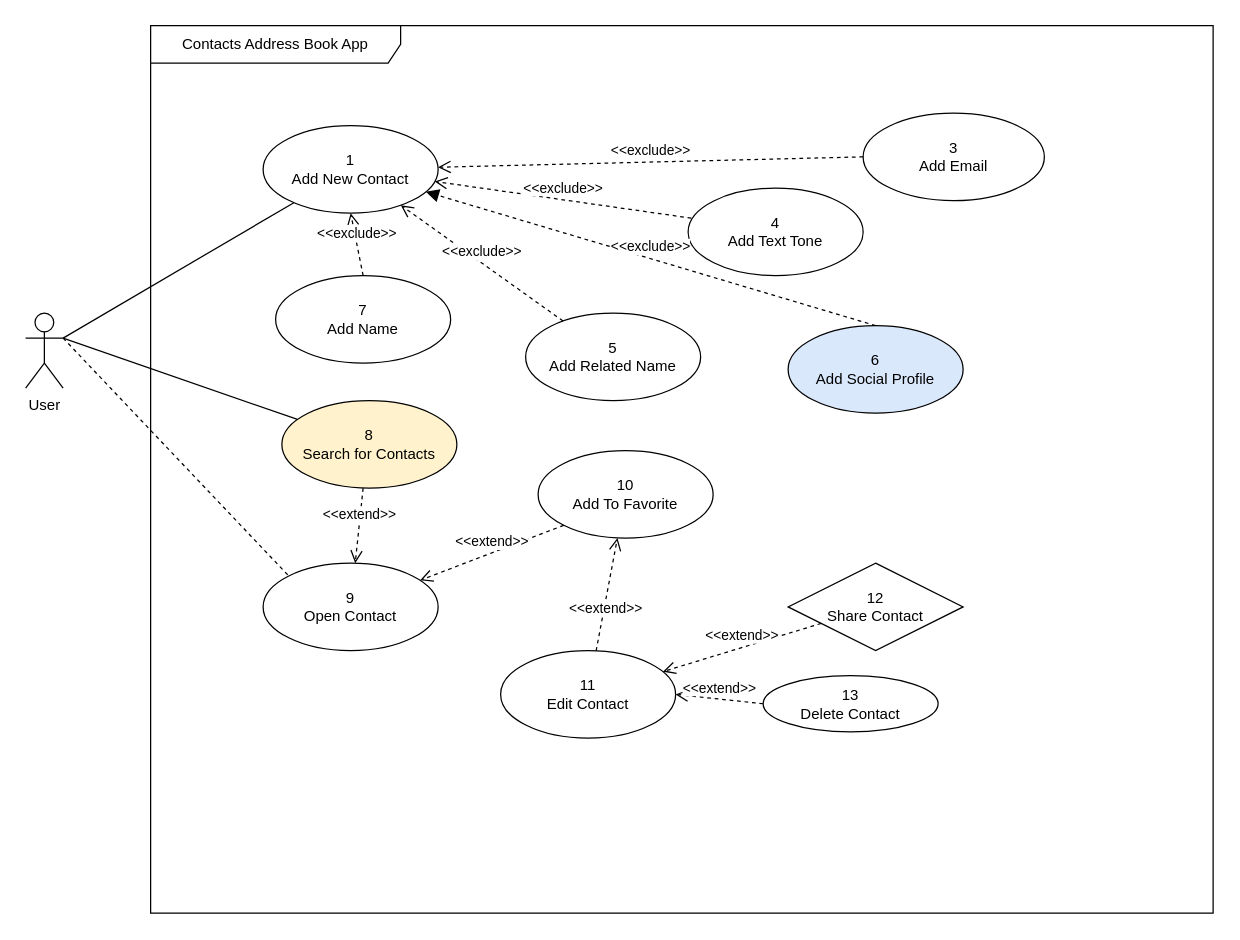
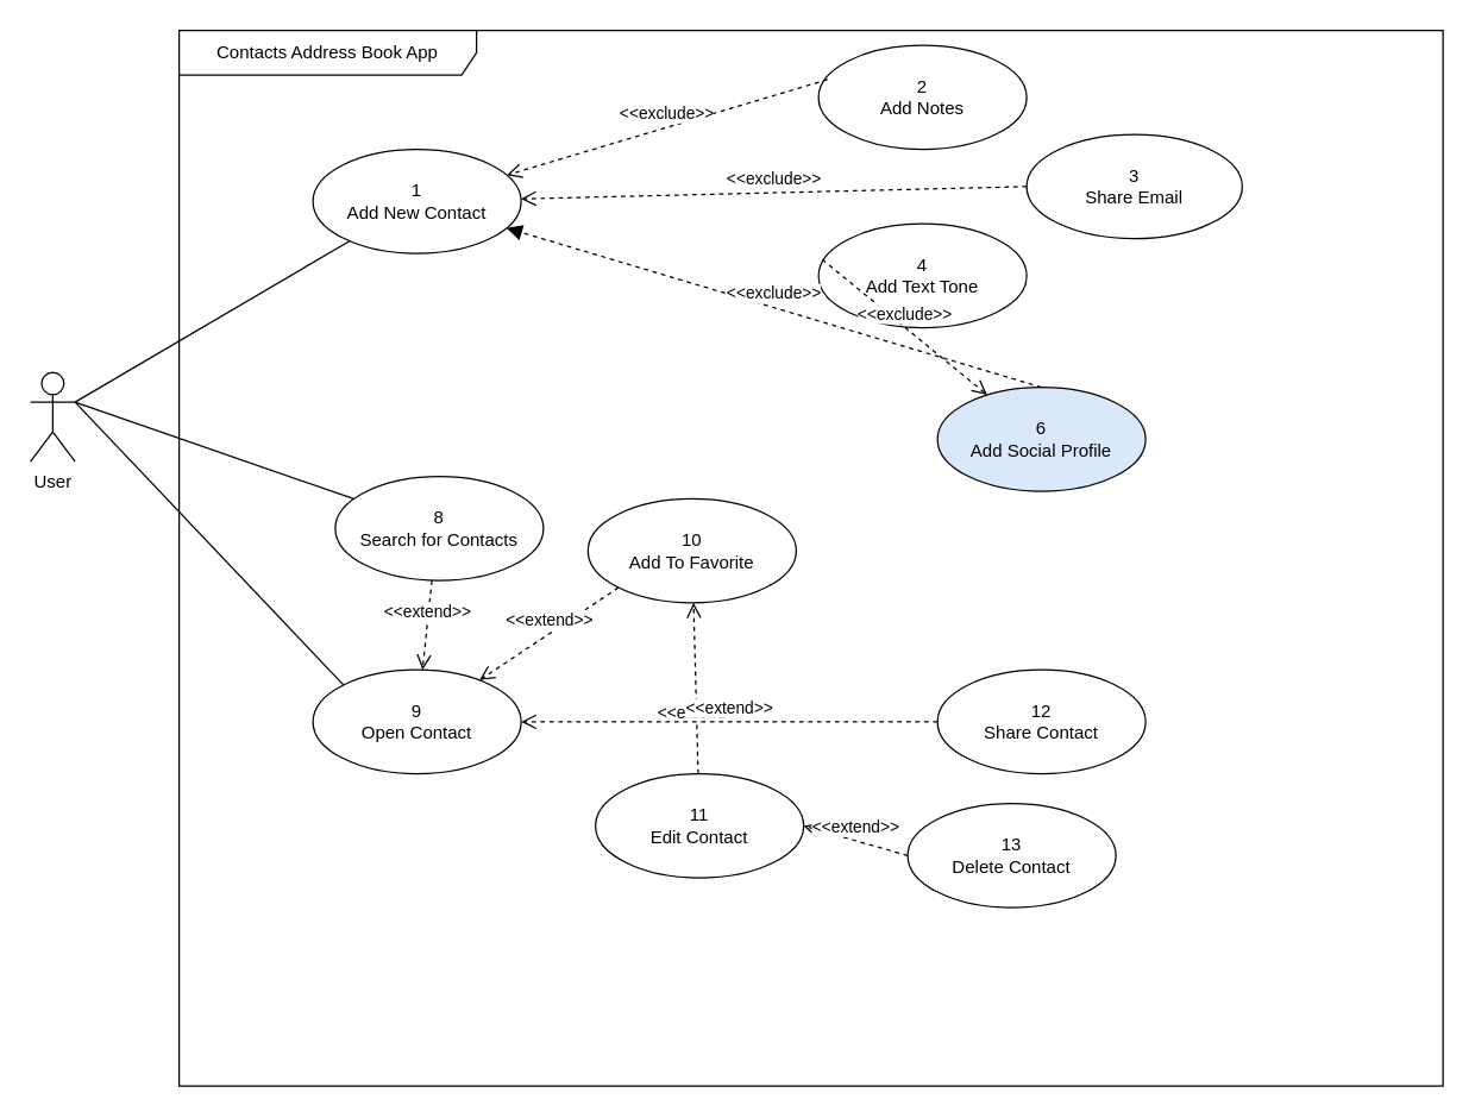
+ <mxCell id="14" value="2&lt;br&gt;Add Notes" style="ellipse;whiteSpace=wrap;html=1;" vertex="1" parent="1"><mxGeometry x="550" y="30" width="140" height="70" as="geometry" /></mxCell>
+ <mxCell id="25" value="&amp;lt;&amp;lt;exclude&amp;gt;&amp;gt;" style="html=1;verticalAlign=bottom;endArrow=open;dashed=1;endSize=8;rounded=0;exitX=0.043;exitY=0.329;exitDx=0;exitDy=0;exitPerimeter=0;" edge="1" parent="1" source="14" target="4"><mxGeometry relative="1" as="geometry"><mxPoint x="370" y="155" as="sourcePoint" /><mxPoint x="490" y="210" as="targetPoint" /></mxGeometry></mxCell>
- <mxCell id="7" value="3&lt;br&gt;Add Email" style="ellipse;whiteSpace=wrap;html=1;" vertex="1" parent="1"><mxGeometry x="690" y="90" width="145" height="70" as="geometry" /></mxCell>
+ <mxCell id="7" value="3&lt;br&gt;Share Email" style="ellipse;whiteSpace=wrap;html=1;" vertex="1" parent="1"><mxGeometry x="690" y="90" width="145" height="70" as="geometry" /></mxCell>
- <mxCell id="24" value="&amp;lt;&amp;lt;exclude&amp;gt;&amp;gt;" style="html=1;verticalAlign=bottom;endArrow=open;dashed=1;endSize=8;rounded=0;exitX=0.018;exitY=0.343;exitDx=0;exitDy=0;exitPerimeter=0;" edge="1" parent="1" source="8" target="4"><mxGeometry relative="1" as="geometry"><mxPoint x="360" y="145" as="sourcePoint" /><mxPoint x="440.503" y="169.749" as="targetPoint" /></mxGeometry></mxCell>
+ <mxCell id="24" value="&amp;lt;&amp;lt;exclude&amp;gt;&amp;gt;" style="html=1;verticalAlign=bottom;endArrow=open;dashed=1;endSize=8;rounded=0;exitX=0.018;exitY=0.343;exitDx=0;exitDy=0;exitPerimeter=0;" edge="1" parent="1" source="8" target="12"><mxGeometry relative="1" as="geometry"><mxPoint x="360" y="145" as="sourcePoint" /><mxPoint x="440.503" y="169.749" as="targetPoint" /></mxGeometry></mxCell>
- <mxCell id="22" value="&amp;lt;&amp;lt;exclude&amp;gt;&amp;gt;" style="html=1;verticalAlign=bottom;endArrow=open;dashed=1;endSize=8;rounded=0;entryX=0.5;entryY=1;entryDx=0;entryDy=0;exitX=0.5;exitY=0;exitDx=0;exitDy=0;" edge="1" parent="1" source="5" target="4"><mxGeometry relative="1" as="geometry"><mxPoint x="359.996" y="310.005" as="sourcePoint" /><mxPoint x="496.749" y="247.28" as="targetPoint" /></mxGeometry></mxCell>
- <mxCell id="26" value="&amp;lt;&amp;lt;exclude&amp;gt;&amp;gt;" style="html=1;verticalAlign=bottom;endArrow=open;dashed=1;endSize=8;rounded=0;" edge="1" parent="1" source="15" target="4"><mxGeometry relative="1" as="geometry"><mxPoint x="380" y="165" as="sourcePoint" /><mxPoint x="591.554" y="142.334" as="targetPoint" /></mxGeometry></mxCell>
- <mxCell id="5" value="7&lt;br&gt;Add Name" style="ellipse;whiteSpace=wrap;html=1;" vertex="1" parent="1"><mxGeometry x="220" y="220" width="140" height="70" as="geometry" /></mxCell>
- <mxCell id="15" value="5&lt;br&gt;Add Related Name" style="ellipse;whiteSpace=wrap;html=1;" vertex="1" parent="1"><mxGeometry x="420" y="250" width="140" height="70" as="geometry" /></mxCell>
- <mxCell id="6" value="8&lt;br&gt;Search for Contacts" style="ellipse;whiteSpace=wrap;html=1;fillColor=#fff2cc;" vertex="1" parent="1"><mxGeometry x="225" y="320" width="140" height="70" as="geometry" /></mxCell>
+ <mxCell id="6" value="8&lt;br&gt;Search for Contacts" style="ellipse;whiteSpace=wrap;html=1;" vertex="1" parent="1"><mxGeometry x="225" y="320" width="140" height="70" as="geometry" /></mxCell>
- <mxCell id="18" value="" style="endArrow=none;html=1;rounded=0;entryX=0;entryY=0;entryDx=0;entryDy=0;exitX=1;exitY=0.333;exitDx=0;exitDy=0;exitPerimeter=0;dashed=1;" edge="1" parent="1" source="2" target="9"><mxGeometry relative="1" as="geometry"><mxPoint x="70" y="290" as="sourcePoint" /><mxPoint x="241.367" y="345.881" as="targetPoint" /></mxGeometry></mxCell>
+ <mxCell id="18" value="" style="endArrow=none;html=1;rounded=0;entryX=0;entryY=0;entryDx=0;entryDy=0;exitX=1;exitY=0.333;exitDx=0;exitDy=0;exitPerimeter=0;" edge="1" parent="1" source="2" target="9"><mxGeometry relative="1" as="geometry"><mxPoint x="70" y="290" as="sourcePoint" /><mxPoint x="241.367" y="345.881" as="targetPoint" /></mxGeometry></mxCell>
- <mxCell id="10" value="10&lt;br&gt;Add To Favorite" style="ellipse;whiteSpace=wrap;html=1;" vertex="1" parent="1"><mxGeometry x="430" y="360" width="140" height="70" as="geometry" /></mxCell>
+ <mxCell id="10" value="10&lt;br&gt;Add To Favorite" style="ellipse;whiteSpace=wrap;html=1;" vertex="1" parent="1"><mxGeometry x="395" y="335" width="140" height="70" as="geometry" /></mxCell>
- <mxCell id="13" value="12&lt;br&gt;Share Contact" style="rhombus;whiteSpace=wrap;html=1;" vertex="1" parent="1"><mxGeometry x="630" y="450" width="140" height="70" as="geometry" /></mxCell>
+ <mxCell id="13" value="12&lt;br&gt;Share Contact" style="ellipse;whiteSpace=wrap;html=1;" vertex="1" parent="1"><mxGeometry x="630" y="450" width="140" height="70" as="geometry" /></mxCell>
- <mxCell id="21" value="&amp;lt;&amp;lt;extend&amp;gt;&amp;gt;" style="html=1;verticalAlign=bottom;endArrow=open;dashed=1;endSize=8;rounded=0;" edge="1" parent="1" source="13" target="11"><mxGeometry relative="1" as="geometry"><mxPoint x="370" y="485" as="sourcePoint" /><mxPoint x="460" y="485" as="targetPoint" /></mxGeometry></mxCell>
+ <mxCell id="21" value="&amp;lt;&amp;lt;extend&amp;gt;&amp;gt;" style="html=1;verticalAlign=bottom;endArrow=open;dashed=1;endSize=8;rounded=0;" edge="1" parent="1" source="13" target="9"><mxGeometry relative="1" as="geometry"><mxPoint x="370" y="485" as="sourcePoint" /><mxPoint x="460" y="485" as="targetPoint" /></mxGeometry></mxCell>
- <mxCell id="29" value="13&lt;br&gt;Delete Contact" style="ellipse;whiteSpace=wrap;html=1;" vertex="1" parent="1"><mxGeometry x="610" y="540" width="140" height="45" as="geometry" /></mxCell>
+ <mxCell id="29" value="13&lt;br&gt;Delete Contact" style="ellipse;whiteSpace=wrap;html=1;" vertex="1" parent="1"><mxGeometry x="610" y="540" width="140" height="70" as="geometry" /></mxCell>
